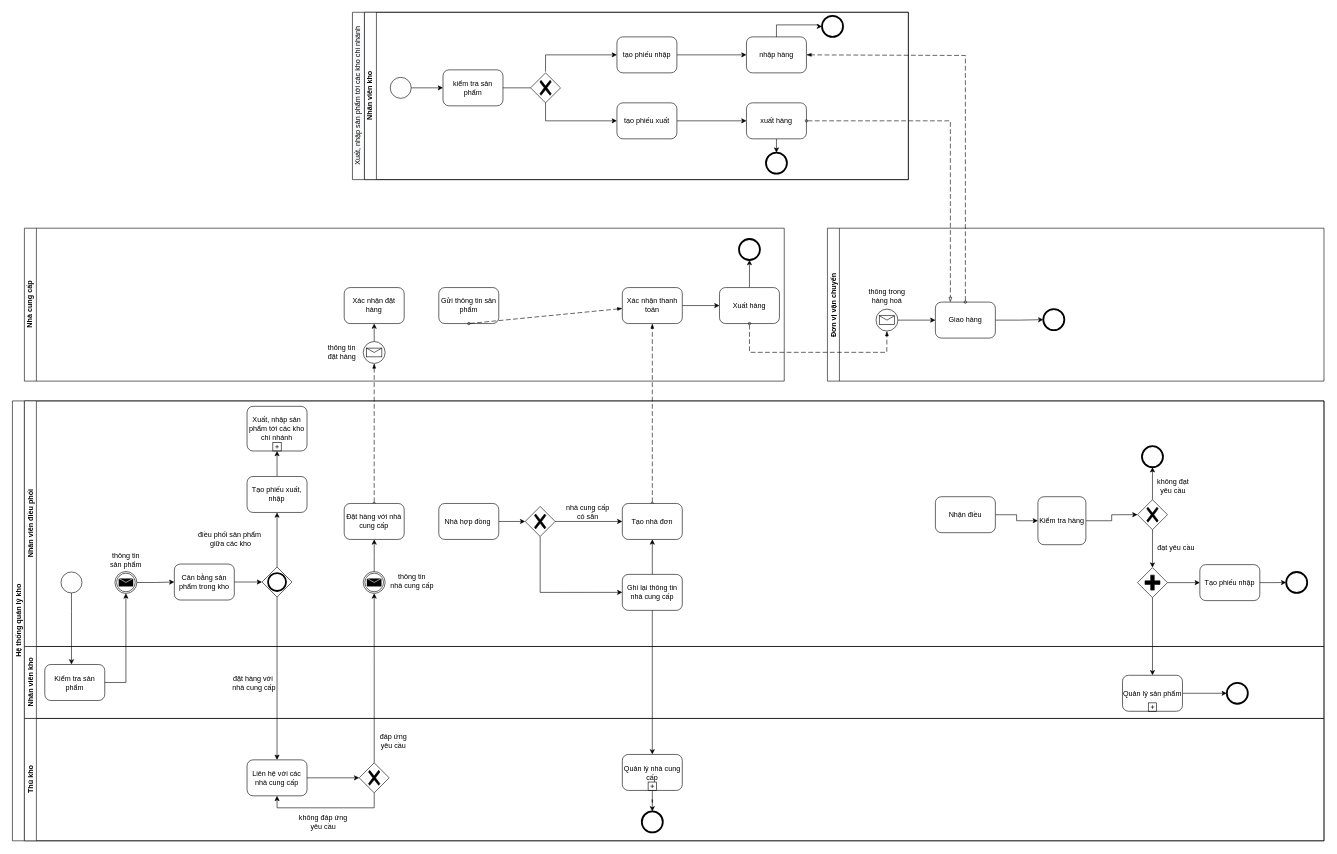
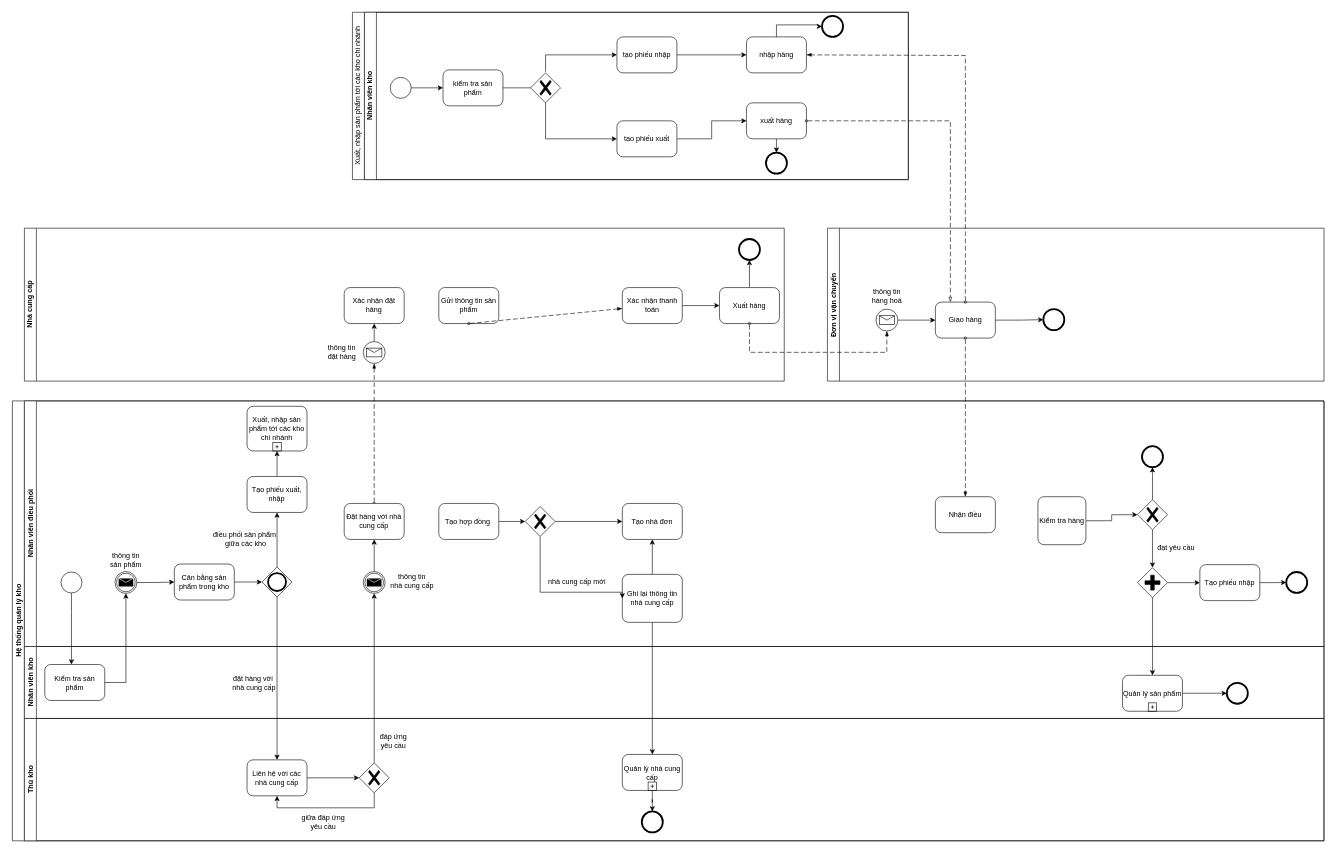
- <mxCell id="97" value="tạo phiếu xuất" style="points=[[0.25,0,0],[0.5,0,0],[0.75,0,0],[1,0.25,0],[1,0.5,0],[1,0.75,0],[0.75,1,0],[0.5,1,0],[0.25,1,0],[0,0.75,0],[0,0.5,0],[0,0.25,0]];shape=mxgraph.bpmn.task;whiteSpace=wrap;rectStyle=rounded;size=10;taskMarker=abstract;" vertex="1" parent="91"><mxGeometry x="421" y="151" width="100" height="60" as="geometry" /></mxCell>
+ <mxCell id="97" value="tạo phiếu xuất" style="points=[[0.25,0,0],[0.5,0,0],[0.75,0,0],[1,0.25,0],[1,0.5,0],[1,0.75,0],[0.75,1,0],[0.5,1,0],[0.25,1,0],[0,0.75,0],[0,0.5,0],[0,0.25,0]];shape=mxgraph.bpmn.task;whiteSpace=wrap;rectStyle=rounded;size=10;taskMarker=abstract;" vertex="1" parent="91"><mxGeometry x="421" y="181" width="100" height="60" as="geometry" /></mxCell>
- <mxCell id="21" value="thông trong &lt;br&gt;hàng hoá" style="text;html=1;align=center;verticalAlign=middle;resizable=0;points=[];autosize=1;strokeColor=none;fillColor=none;" parent="16" vertex="1"><mxGeometry x="63.25" y="90" width="72" height="45" as="geometry" /></mxCell>
+ <mxCell id="21" value="thông tin &lt;br&gt;hàng hoá" style="text;html=1;align=center;verticalAlign=middle;resizable=0;points=[];autosize=1;strokeColor=none;fillColor=none;" parent="16" vertex="1"><mxGeometry x="63.25" y="90" width="72" height="45" as="geometry" /></mxCell>
+ <mxCell id="23" value="" style="dashed=1;dashPattern=8 4;endArrow=blockThin;endFill=1;startArrow=oval;startFill=0;endSize=6;startSize=4;rounded=0;exitX=0.5;exitY=1;exitDx=0;exitDy=0;exitPerimeter=0;entryX=0.5;entryY=0;entryDx=0;entryDy=0;entryPerimeter=0;" parent="1" source="18" target="50" edge="1"><mxGeometry width="160" relative="1" as="geometry"><mxPoint x="1370" y="533" as="sourcePoint" /><mxPoint x="1530" y="533" as="targetPoint" /></mxGeometry></mxCell>
- <mxCell id="54" value="không đạt &lt;br&gt;yêu cầu" style="text;html=1;align=center;verticalAlign=middle;resizable=0;points=[];autosize=1;strokeColor=none;fillColor=none;" parent="26" vertex="1"><mxGeometry x="1879" y="119.75" width="72" height="45" as="geometry" /></mxCell>
- <mxCell id="14" value="" style="dashed=1;dashPattern=8 4;endArrow=blockThin;endFill=1;startArrow=oval;startFill=0;endSize=6;startSize=4;rounded=0;entryX=0.5;entryY=1;entryDx=0;entryDy=0;entryPerimeter=0;exitX=0.5;exitY=0;exitDx=0;exitDy=0;exitPerimeter=0;" parent="1" source="27" target="5" edge="1"><mxGeometry width="160" relative="1" as="geometry"><mxPoint x="811.5" y="485" as="sourcePoint" /><mxPoint x="812" y="611.5" as="targetPoint" /></mxGeometry></mxCell>
- <mxCell id="63" value="nhà cung cấp &lt;br&gt;có sẵn" style="text;html=1;align=center;verticalAlign=middle;resizable=0;points=[];autosize=1;strokeColor=none;fillColor=none;" parent="26" vertex="1"><mxGeometry x="894" y="162" width="90" height="45" as="geometry" /></mxCell>
- <mxCell id="49" value="" style="edgeStyle=orthogonalEdgeStyle;rounded=0;orthogonalLoop=1;jettySize=auto;html=1;" parent="26" source="50" target="44" edge="1"><mxGeometry relative="1" as="geometry" /></mxCell>
- <mxCell id="32" value="Nhà hợp đồng " style="points=[[0.25,0,0],[0.5,0,0],[0.75,0,0],[1,0.25,0],[1,0.5,0],[1,0.75,0],[0.75,1,0],[0.5,1,0],[0.25,1,0],[0,0.75,0],[0,0.5,0],[0,0.25,0]];shape=mxgraph.bpmn.task;whiteSpace=wrap;rectStyle=rounded;size=10;taskMarker=abstract;" parent="26" vertex="1"><mxGeometry x="691" y="171" width="100" height="60" as="geometry" /></mxCell>
+ <mxCell id="32" value="Tạo hợp đồng " style="points=[[0.25,0,0],[0.5,0,0],[0.75,0,0],[1,0.25,0],[1,0.5,0],[1,0.75,0],[0.75,1,0],[0.5,1,0],[0.25,1,0],[0,0.75,0],[0,0.5,0],[0,0.25,0]];shape=mxgraph.bpmn.task;whiteSpace=wrap;rectStyle=rounded;size=10;taskMarker=abstract;" parent="26" vertex="1"><mxGeometry x="691" y="171" width="100" height="60" as="geometry" /></mxCell>
- <mxCell id="66" value="điều phối sản phẩm&lt;br&gt;&amp;nbsp;giữa các kho" style="text;html=1;align=center;verticalAlign=middle;resizable=0;points=[];autosize=1;strokeColor=none;fillColor=none;" parent="26" vertex="1"><mxGeometry x="279" y="207" width="126" height="45" as="geometry" /></mxCell>
+ <mxCell id="66" value="điều phối sản phẩm&lt;br&gt;&amp;nbsp;giữa các kho" style="text;html=1;align=center;verticalAlign=middle;resizable=0;points=[];autosize=1;strokeColor=none;fillColor=none;" parent="26" vertex="1"><mxGeometry x="304" y="207" width="126" height="45" as="geometry" /></mxCell>
+ <mxCell id="64" value="nhà cung cấp mới" style="text;html=1;align=center;verticalAlign=middle;resizable=0;points=[];autosize=1;strokeColor=none;fillColor=none;" parent="26" vertex="1"><mxGeometry x="862" y="288.5" width="117" height="27" as="geometry" /></mxCell>
- <mxCell id="52" value="Ghi lại thông tin nhà cung cấp" style="points=[[0.25,0,0],[0.5,0,0],[0.75,0,0],[1,0.25,0],[1,0.5,0],[1,0.75,0],[0.75,1,0],[0.5,1,0],[0.25,1,0],[0,0.75,0],[0,0.5,0],[0,0.25,0]];shape=mxgraph.bpmn.task;whiteSpace=wrap;rectStyle=rounded;size=10;taskMarker=abstract;" parent="26" vertex="1"><mxGeometry x="997" y="289.25" width="100" height="60" as="geometry" /></mxCell>
+ <mxCell id="52" value="Ghi lại thông tin nhà cung cấp" style="points=[[0.25,0,0],[0.5,0,0],[0.75,0,0],[1,0.25,0],[1,0.5,0],[1,0.75,0],[0.75,1,0],[0.5,1,0],[0.25,1,0],[0,0.75,0],[0,0.5,0],[0,0.25,0]];shape=mxgraph.bpmn.task;whiteSpace=wrap;rectStyle=rounded;size=10;taskMarker=abstract;" parent="26" vertex="1"><mxGeometry x="997" y="289.25" width="100" height="80" as="geometry" /></mxCell>
- <mxCell id="87" value="không đáp ứng &lt;br&gt;yêu cầu" style="text;html=1;align=center;verticalAlign=middle;resizable=0;points=[];autosize=1;strokeColor=none;fillColor=none;" parent="79" vertex="1"><mxGeometry x="448" y="150" width="99" height="45" as="geometry" /></mxCell>
+ <mxCell id="87" value="giữa đáp ứng &lt;br&gt;yêu cầu" style="text;html=1;align=center;verticalAlign=middle;resizable=0;points=[];autosize=1;strokeColor=none;fillColor=none;" parent="79" vertex="1"><mxGeometry x="448" y="150" width="99" height="45" as="geometry" /></mxCell>
